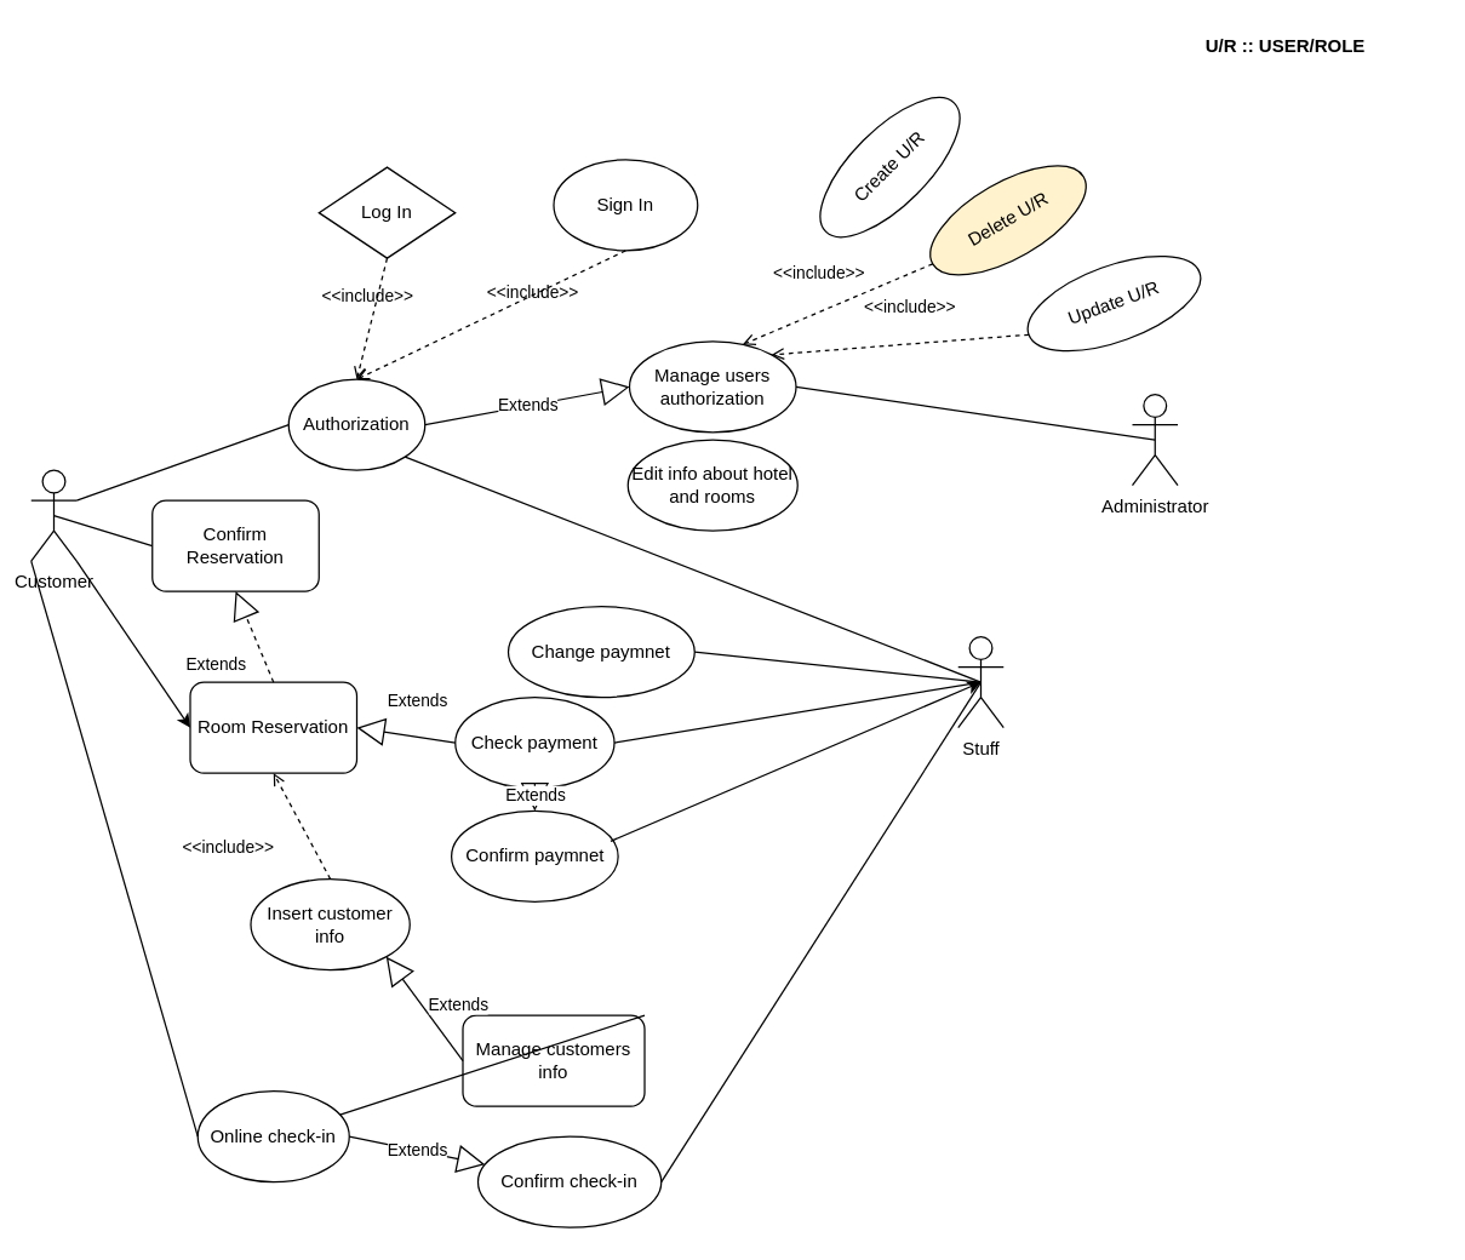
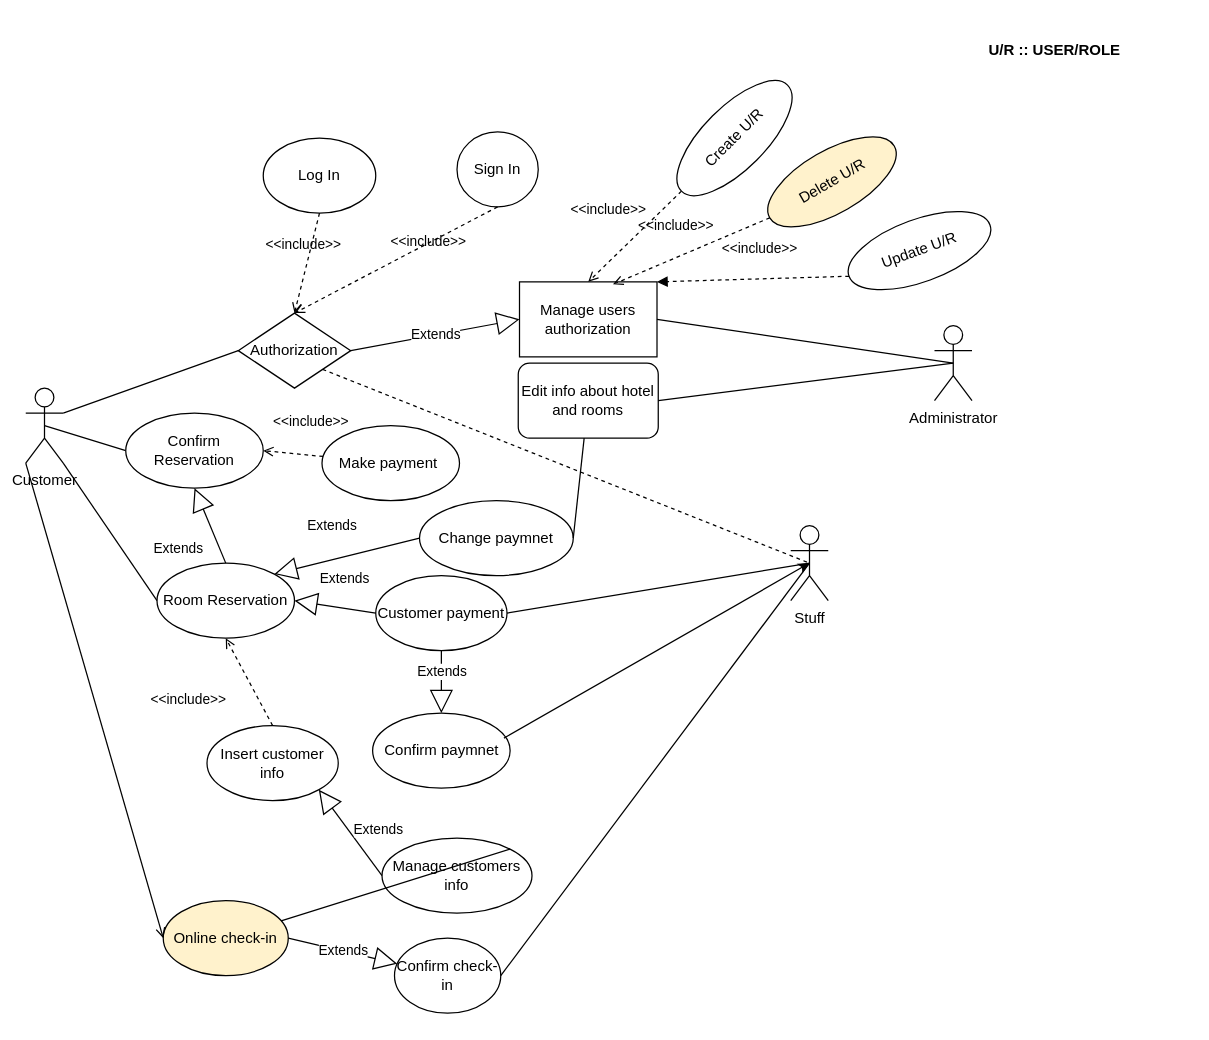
- <mxCell id="46" value="&lt;b&gt;U/R :: USER/ROLE&amp;nbsp;&lt;/b&gt;" style="text;html=1;strokeColor=none;fillColor=none;align=center;verticalAlign=middle;whiteSpace=wrap;rounded=0;" vertex="1" parent="1"><mxGeometry x="755" y="20" width="190" height="20" as="geometry" /></mxCell>
+ <mxCell id="46" value="&lt;b&gt;U/R :: USER/ROLE&amp;nbsp;&lt;/b&gt;" style="text;html=1;strokeColor=none;fillColor=none;align=center;verticalAlign=middle;whiteSpace=wrap;rounded=0;" vertex="1" parent="1"><mxGeometry x="750" y="30" width="190" height="20" as="geometry" /></mxCell>
- <mxCell id="7" value="Sign In" style="ellipse;whiteSpace=wrap;html=1;" vertex="1" parent="1"><mxGeometry x="365" y="105" width="95" height="60" as="geometry" /></mxCell>
+ <mxCell id="7" value="Sign In" style="ellipse;whiteSpace=wrap;html=1;" vertex="1" parent="1"><mxGeometry x="365" y="105" width="65" height="60" as="geometry" /></mxCell>
- <mxCell id="6" value="Log In" style="rhombus;whiteSpace=wrap;html=1;" vertex="1" parent="1"><mxGeometry x="210" y="110" width="90" height="60" as="geometry" /></mxCell>
+ <mxCell id="6" value="Log In" style="ellipse;whiteSpace=wrap;html=1;" vertex="1" parent="1"><mxGeometry x="210" y="110" width="90" height="60" as="geometry" /></mxCell>
+ <mxCell id="35" value="&amp;lt;&amp;lt;include&amp;gt;&amp;gt;" style="edgeStyle=none;html=1;endArrow=open;verticalAlign=bottom;dashed=1;labelBackgroundColor=none;entryX=0.5;entryY=0;entryDx=0;entryDy=0;exitX=0;exitY=0.5;exitDx=0;exitDy=0;" edge="1" parent="1" source="38" target="32"><mxGeometry x="0.118" y="-24" width="160" relative="1" as="geometry"><mxPoint x="585" y="190" as="sourcePoint" /><mxPoint x="665" y="180" as="targetPoint" /><mxPoint as="offset" /></mxGeometry></mxCell>
- <mxCell id="36" value="&amp;lt;&amp;lt;include&amp;gt;&amp;gt;" style="edgeStyle=none;html=1;endArrow=open;verticalAlign=bottom;dashed=1;labelBackgroundColor=none;exitX=0;exitY=0.5;exitDx=0;exitDy=0;entryX=1;entryY=0;entryDx=0;entryDy=0;" edge="1" parent="1" source="40" target="32"><mxGeometry x="-0.08" y="-16" width="160" relative="1" as="geometry"><mxPoint x="515" y="409.5" as="sourcePoint" /><mxPoint x="675" y="409.5" as="targetPoint" /><mxPoint as="offset" /></mxGeometry></mxCell>
+ <mxCell id="36" value="&amp;lt;&amp;lt;include&amp;gt;&amp;gt;" style="edgeStyle=none;html=1;endArrow=block;verticalAlign=bottom;dashed=1;labelBackgroundColor=none;exitX=0;exitY=0.5;exitDx=0;exitDy=0;entryX=1;entryY=0;entryDx=0;entryDy=0;" edge="1" parent="1" source="40" target="32"><mxGeometry x="-0.08" y="-16" width="160" relative="1" as="geometry"><mxPoint x="515" y="409.5" as="sourcePoint" /><mxPoint x="675" y="409.5" as="targetPoint" /><mxPoint as="offset" /></mxGeometry></mxCell>
- <mxCell id="32" value="Manage users authorization" style="ellipse;whiteSpace=wrap;html=1;" vertex="1" parent="1"><mxGeometry x="415" y="225" width="110" height="60" as="geometry" /></mxCell>
+ <mxCell id="32" value="Manage users authorization" style="whiteSpace=wrap;html=1;rounded=0;" vertex="1" parent="1"><mxGeometry x="415" y="225" width="110" height="60" as="geometry" /></mxCell>
- <mxCell id="5" value="Authorization" style="ellipse;whiteSpace=wrap;html=1;" vertex="1" parent="1"><mxGeometry x="190" y="250" width="90" height="60" as="geometry" /></mxCell>
+ <mxCell id="5" value="Authorization" style="rhombus;whiteSpace=wrap;html=1;" vertex="1" parent="1"><mxGeometry x="190" y="250" width="90" height="60" as="geometry" /></mxCell>
+ <mxCell id="42" value="" style="endArrow=none;html=1;exitX=1;exitY=0.5;exitDx=0;exitDy=0;entryX=0.5;entryY=0.5;entryDx=0;entryDy=0;entryPerimeter=0;" edge="1" parent="1" source="41" target="4"><mxGeometry width="50" height="50" relative="1" as="geometry"><mxPoint x="695" y="380" as="sourcePoint" /><mxPoint x="745" y="330" as="targetPoint" /></mxGeometry></mxCell>
- <mxCell id="41" value="Edit info about hotel and rooms" style="ellipse;whiteSpace=wrap;html=1;" vertex="1" parent="1"><mxGeometry x="414" y="290" width="112" height="60" as="geometry" /></mxCell>
+ <mxCell id="41" value="Edit info about hotel and rooms" style="whiteSpace=wrap;html=1;rounded=1;" vertex="1" parent="1"><mxGeometry x="414" y="290" width="112" height="60" as="geometry" /></mxCell>
- <mxCell id="19" value="Confirm Reservation" style="whiteSpace=wrap;html=1;rounded=1;" vertex="1" parent="1"><mxGeometry x="100" y="330" width="110" height="60" as="geometry" /></mxCell>
+ <mxCell id="19" value="Confirm Reservation" style="ellipse;whiteSpace=wrap;html=1;" vertex="1" parent="1"><mxGeometry x="100" y="330" width="110" height="60" as="geometry" /></mxCell>
+ <mxCell id="17" value="&amp;lt;&amp;lt;include&amp;gt;&amp;gt;" style="edgeStyle=none;html=1;endArrow=open;verticalAlign=bottom;dashed=1;labelBackgroundColor=none;entryX=1;entryY=0.5;entryDx=0;entryDy=0;" edge="1" parent="1" source="13" target="19"><mxGeometry x="-0.501" y="-18" width="160" relative="1" as="geometry"><mxPoint x="285" y="480" as="sourcePoint" /><mxPoint x="265" y="550" as="targetPoint" /><mxPoint as="offset" /></mxGeometry></mxCell>
+ <mxCell id="13" value="Make payment&amp;nbsp;" style="ellipse;whiteSpace=wrap;html=1;" vertex="1" parent="1"><mxGeometry x="257" y="340" width="110" height="60" as="geometry" /></mxCell>
- <mxCell id="31" value="" style="endArrow=none;html=1;exitX=1;exitY=1;exitDx=0;exitDy=0;entryX=0.5;entryY=0.5;entryDx=0;entryDy=0;entryPerimeter=0;" edge="1" parent="1" source="5" target="3"><mxGeometry width="50" height="50" relative="1" as="geometry"><mxPoint x="525" y="425" as="sourcePoint" /><mxPoint x="575" y="375" as="targetPoint" /></mxGeometry></mxCell>
+ <mxCell id="31" value="" style="endArrow=none;html=1;exitX=1;exitY=1;exitDx=0;exitDy=0;entryX=0.5;entryY=0.5;entryDx=0;entryDy=0;entryPerimeter=0;dashed=1;" edge="1" parent="1" source="5" target="3"><mxGeometry width="50" height="50" relative="1" as="geometry"><mxPoint x="525" y="425" as="sourcePoint" /><mxPoint x="575" y="375" as="targetPoint" /></mxGeometry></mxCell>
- <mxCell id="20" value="Extends" style="endArrow=block;endSize=16;endFill=0;html=1;entryX=0.5;entryY=1;entryDx=0;entryDy=0;exitX=0.5;exitY=0;exitDx=0;exitDy=0;dashed=1;" edge="1" parent="1" source="11" target="19"><mxGeometry x="-0.188" y="30" width="160" relative="1" as="geometry"><mxPoint x="150" y="700" as="sourcePoint" /><mxPoint x="310" y="700" as="targetPoint" /><mxPoint as="offset" /></mxGeometry></mxCell>
+ <mxCell id="20" value="Extends" style="endArrow=block;endSize=16;endFill=0;html=1;entryX=0.5;entryY=1;entryDx=0;entryDy=0;exitX=0.5;exitY=0;exitDx=0;exitDy=0;" edge="1" parent="1" source="11" target="19"><mxGeometry x="-0.188" y="30" width="160" relative="1" as="geometry"><mxPoint x="150" y="700" as="sourcePoint" /><mxPoint x="310" y="700" as="targetPoint" /><mxPoint as="offset" /></mxGeometry></mxCell>
- <mxCell id="48" value="" style="endArrow=none;html=1;entryX=0.5;entryY=0.5;entryDx=0;entryDy=0;entryPerimeter=0;exitX=1;exitY=0.5;exitDx=0;exitDy=0;" edge="1" parent="1" source="47" target="3"><mxGeometry width="50" height="50" relative="1" as="geometry"><mxPoint x="515" y="480" as="sourcePoint" /><mxPoint x="565" y="430" as="targetPoint" /></mxGeometry></mxCell>
+ <mxCell id="48" value="" style="endArrow=none;html=1;exitX=1;exitY=0.5;exitDx=0;exitDy=0;" edge="1" parent="1" source="47" target="41"><mxGeometry width="50" height="50" relative="1" as="geometry"><mxPoint x="515" y="480" as="sourcePoint" /><mxPoint x="565" y="430" as="targetPoint" /></mxGeometry></mxCell>
+ <mxCell id="49" value="Extends" style="endArrow=block;endSize=16;endFill=0;html=1;entryX=1;entryY=0;entryDx=0;entryDy=0;exitX=0;exitY=0.5;exitDx=0;exitDy=0;" edge="1" parent="1" source="47" target="11"><mxGeometry x="0.096" y="-27" width="160" relative="1" as="geometry"><mxPoint x="5" y="830" as="sourcePoint" /><mxPoint x="165" y="830" as="targetPoint" /><mxPoint x="1" as="offset" /></mxGeometry></mxCell>
- <mxCell id="21" value="" style="endArrow=classic;html=1;entryX=0;entryY=0.5;entryDx=0;entryDy=0;exitX=1;exitY=1;exitDx=0;exitDy=0;exitPerimeter=0;" edge="1" parent="1" source="2" target="11"><mxGeometry width="50" height="50" relative="1" as="geometry"><mxPoint x="5" y="880" as="sourcePoint" /><mxPoint x="55" y="830" as="targetPoint" /></mxGeometry></mxCell>
+ <mxCell id="21" value="" style="endArrow=none;html=1;entryX=0;entryY=0.5;entryDx=0;entryDy=0;exitX=1;exitY=1;exitDx=0;exitDy=0;exitPerimeter=0;" edge="1" parent="1" source="2" target="11"><mxGeometry width="50" height="50" relative="1" as="geometry"><mxPoint x="5" y="880" as="sourcePoint" /><mxPoint x="55" y="830" as="targetPoint" /></mxGeometry></mxCell>
- <mxCell id="11" value="Room Reservation" style="whiteSpace=wrap;html=1;rounded=1;" vertex="1" parent="1"><mxGeometry x="125" y="450" width="110" height="60" as="geometry" /></mxCell>
+ <mxCell id="11" value="Room Reservation" style="ellipse;whiteSpace=wrap;html=1;" vertex="1" parent="1"><mxGeometry x="125" y="450" width="110" height="60" as="geometry" /></mxCell>
- <mxCell id="22" value="Check payment" style="ellipse;whiteSpace=wrap;html=1;" vertex="1" parent="1"><mxGeometry x="300" y="460" width="105" height="60" as="geometry" /></mxCell>
+ <mxCell id="22" value="Customer payment" style="ellipse;whiteSpace=wrap;html=1;" vertex="1" parent="1"><mxGeometry x="300" y="460" width="105" height="60" as="geometry" /></mxCell>
- <mxCell id="24" value="Confirm paymnet" style="ellipse;whiteSpace=wrap;html=1;" vertex="1" parent="1"><mxGeometry x="297.5" y="535" width="110" height="60" as="geometry" /></mxCell>
+ <mxCell id="24" value="Confirm paymnet" style="ellipse;whiteSpace=wrap;html=1;" vertex="1" parent="1"><mxGeometry x="297.5" y="570" width="110" height="60" as="geometry" /></mxCell>
- <mxCell id="28" value="Manage customers info" style="whiteSpace=wrap;html=1;rounded=1;" vertex="1" parent="1"><mxGeometry x="305" y="670" width="120" height="60" as="geometry" /></mxCell>
+ <mxCell id="28" value="Manage customers info" style="ellipse;whiteSpace=wrap;html=1;" vertex="1" parent="1"><mxGeometry x="305" y="670" width="120" height="60" as="geometry" /></mxCell>
- <mxCell id="15" value="" style="endArrow=none;html=1;exitX=0;exitY=1;exitDx=0;exitDy=0;exitPerimeter=0;entryX=0;entryY=0.5;entryDx=0;entryDy=0;" edge="1" parent="1" source="2" target="12"><mxGeometry width="50" height="50" relative="1" as="geometry"><mxPoint x="80" y="450" as="sourcePoint" /><mxPoint x="130" y="400" as="targetPoint" /></mxGeometry></mxCell>
+ <mxCell id="15" value="" style="endArrow=open;html=1;exitX=0;exitY=1;exitDx=0;exitDy=0;exitPerimeter=0;entryX=0;entryY=0.5;entryDx=0;entryDy=0;" edge="1" parent="1" source="2" target="12"><mxGeometry width="50" height="50" relative="1" as="geometry"><mxPoint x="80" y="450" as="sourcePoint" /><mxPoint x="130" y="400" as="targetPoint" /></mxGeometry></mxCell>
- <mxCell id="12" value="Online check-in" style="ellipse;whiteSpace=wrap;html=1;" vertex="1" parent="1"><mxGeometry x="130" y="720" width="100" height="60" as="geometry" /></mxCell>
+ <mxCell id="12" value="Online check-in" style="ellipse;whiteSpace=wrap;html=1;fillColor=#fff2cc;" vertex="1" parent="1"><mxGeometry x="130" y="720" width="100" height="60" as="geometry" /></mxCell>
- <mxCell id="43" value="Confirm check-in" style="ellipse;whiteSpace=wrap;html=1;" vertex="1" parent="1"><mxGeometry x="315" y="750" width="121" height="60" as="geometry" /></mxCell>
+ <mxCell id="43" value="Confirm check-in" style="ellipse;whiteSpace=wrap;html=1;" vertex="1" parent="1"><mxGeometry x="315" y="750" width="85" height="60" as="geometry" /></mxCell>
